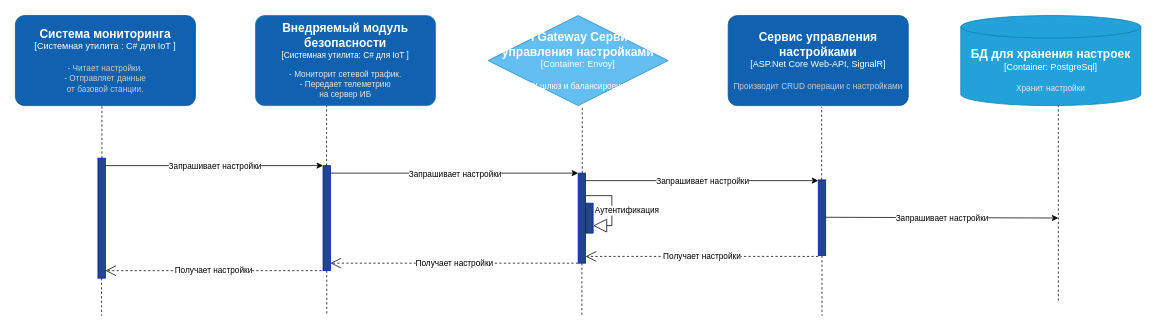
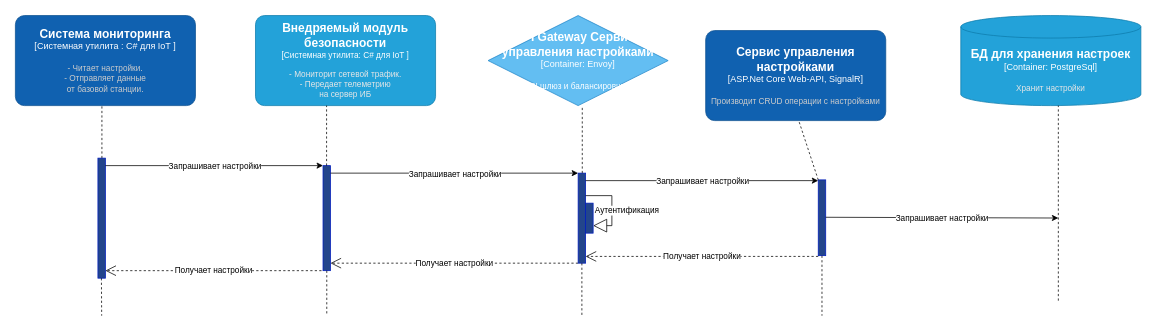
- <mxCell id="3" value="&lt;font style=&quot;font-size: 16px&quot;&gt;&lt;b&gt;Внедряемый модуль безопасности&lt;/b&gt;&lt;/font&gt;&lt;div&gt;[Системная утилита: C# для IoT ]&lt;/div&gt;&lt;br&gt;&lt;div&gt;&lt;font style=&quot;font-size: 11px&quot;&gt;&lt;font color=&quot;#E6E6E6&quot;&gt;- Мониторит сетевой трафик.&#10;- Передает телеметрию&#10;на сервер ИБ&lt;/font&gt;&lt;/div&gt;" style="rounded=1;whiteSpace=wrap;html=1;fontSize=11;labelBackgroundColor=none;fillColor=#1061b0;fontColor=#ffffff;align=center;arcSize=10;strokeColor=#0E7DAD;metaEdit=1;resizable=0;points=[[0.25,0,0],[0.5,0,0],[0.75,0,0],[1,0.25,0],[1,0.5,0],[1,0.75,0],[0.75,1,0],[0.5,1,0],[0.25,1,0],[0,0.75,0],[0,0.5,0],[0,0.25,0]];" vertex="1" parent="1"><mxGeometry x="340" y="20" width="240" height="120" as="geometry" /></mxCell>
+ <mxCell id="3" value="&lt;font style=&quot;font-size: 16px&quot;&gt;&lt;b&gt;Внедряемый модуль безопасности&lt;/b&gt;&lt;/font&gt;&lt;div&gt;[Системная утилита: C# для IoT ]&lt;/div&gt;&lt;br&gt;&lt;div&gt;&lt;font style=&quot;font-size: 11px&quot;&gt;&lt;font color=&quot;#E6E6E6&quot;&gt;- Мониторит сетевой трафик.&#10;- Передает телеметрию&#10;на сервер ИБ&lt;/font&gt;&lt;/div&gt;" style="rounded=1;whiteSpace=wrap;html=1;fontSize=11;labelBackgroundColor=none;fillColor=#23A2D9;fontColor=#ffffff;align=center;arcSize=10;strokeColor=#0E7DAD;metaEdit=1;resizable=0;points=[[0.25,0,0],[0.5,0,0],[0.75,0,0],[1,0.25,0],[1,0.5,0],[1,0.75,0],[0.75,1,0],[0.5,1,0],[0.25,1,0],[0,0.75,0],[0,0.5,0],[0,0.25,0]];" vertex="1" parent="1"><mxGeometry x="340" y="20" width="240" height="120" as="geometry" /></mxCell>
- <mxCell id="5" value="&lt;font style=&quot;font-size: 16px&quot;&gt;&lt;b&gt;Сервис управления настройками&lt;/b&gt;&lt;/font&gt;&lt;div&gt;[ASP.Net Core Web-API, SignalR]&lt;/div&gt;&lt;br&gt;&lt;div&gt;&lt;font style=&quot;font-size: 11px&quot;&gt;&lt;font color=&quot;#cccccc&quot;&gt;Производит CRUD операции с настройками&lt;/font&gt;&lt;/div&gt;" style="rounded=1;whiteSpace=wrap;html=1;labelBackgroundColor=none;fillColor=#1061B0;fontColor=#ffffff;align=center;arcSize=10;strokeColor=#0D5091;metaEdit=1;resizable=0;points=[[0.25,0,0],[0.5,0,0],[0.75,0,0],[1,0.25,0],[1,0.5,0],[1,0.75,0],[0.75,1,0],[0.5,1,0],[0.25,1,0],[0,0.75,0],[0,0.5,0],[0,0.25,0]];" vertex="1" parent="1"><mxGeometry x="970" y="20" width="240" height="120" as="geometry" /></mxCell>
+ <mxCell id="5" value="&lt;font style=&quot;font-size: 16px&quot;&gt;&lt;b&gt;Сервис управления настройками&lt;/b&gt;&lt;/font&gt;&lt;div&gt;[ASP.Net Core Web-API, SignalR]&lt;/div&gt;&lt;br&gt;&lt;div&gt;&lt;font style=&quot;font-size: 11px&quot;&gt;&lt;font color=&quot;#cccccc&quot;&gt;Производит CRUD операции с настройками&lt;/font&gt;&lt;/div&gt;" style="rounded=1;whiteSpace=wrap;html=1;labelBackgroundColor=none;fillColor=#1061B0;fontColor=#ffffff;align=center;arcSize=10;strokeColor=#0D5091;metaEdit=1;resizable=0;points=[[0.25,0,0],[0.5,0,0],[0.75,0,0],[1,0.25,0],[1,0.5,0],[1,0.75,0],[0.75,1,0],[0.5,1,0],[0.25,1,0],[0,0.75,0],[0,0.5,0],[0,0.25,0]];" vertex="1" parent="1"><mxGeometry x="940" y="40" width="240" height="120" as="geometry" /></mxCell>
